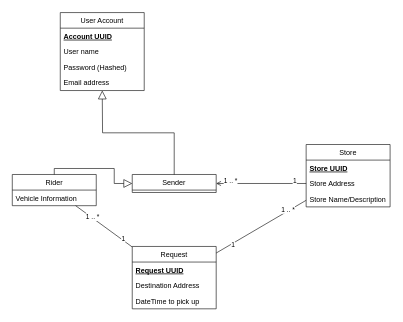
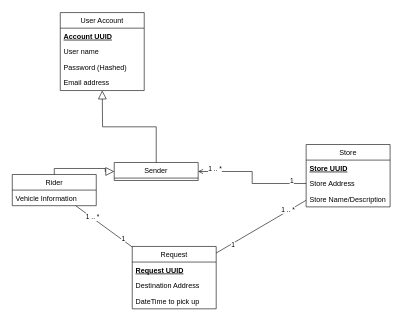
- <mxCell id="10" value="Sender" style="swimlane;fontStyle=0;childLayout=stackLayout;horizontal=1;startSize=26;fillColor=none;horizontalStack=0;resizeParent=1;resizeParentMax=0;resizeLast=0;collapsible=1;marginBottom=0;" vertex="1" parent="1"><mxGeometry x="220" y="290" width="140" height="30" as="geometry" /></mxCell>
+ <mxCell id="10" value="Sender" style="swimlane;fontStyle=0;childLayout=stackLayout;horizontal=1;startSize=26;fillColor=none;horizontalStack=0;resizeParent=1;resizeParentMax=0;resizeLast=0;collapsible=1;marginBottom=0;" vertex="1" parent="1"><mxGeometry x="190" y="270" width="140" height="30" as="geometry" /></mxCell>
